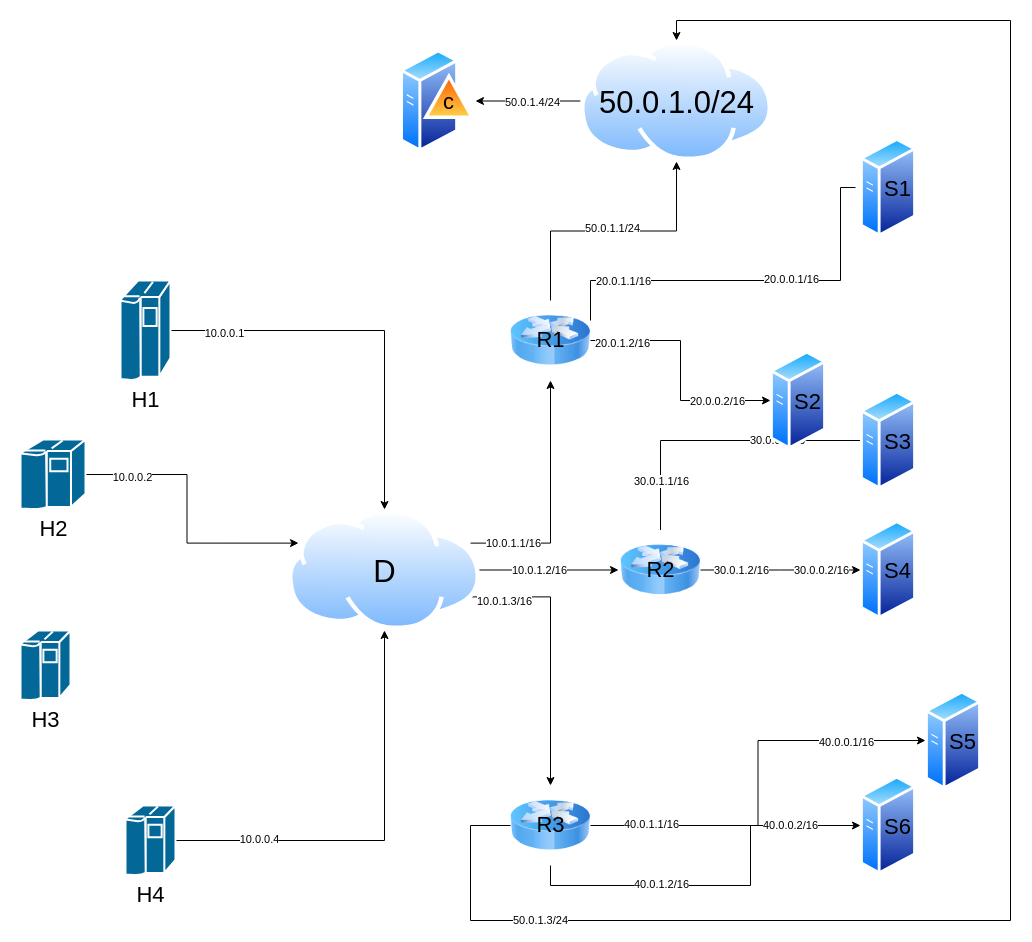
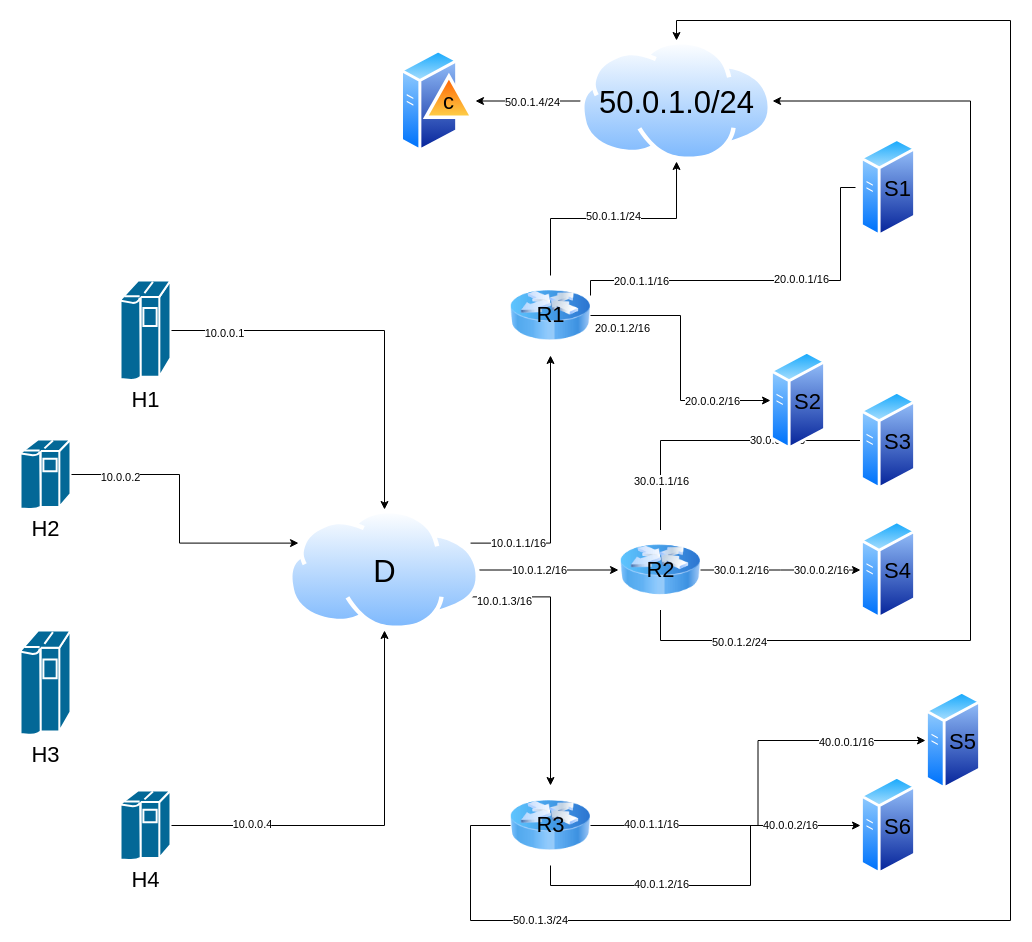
- <mxCell id="42" value="R1" style="image;html=1;image=img/lib/clip_art/networking/Router_Icon_128x128.png;labelBackgroundColor=none;labelPosition=center;verticalLabelPosition=middle;align=center;verticalAlign=middle;fontSize=22;" vertex="1" parent="1"><mxGeometry x="510" y="300" width="80" height="80" as="geometry" /></mxCell>
+ <mxCell id="42" value="R1" style="image;html=1;image=img/lib/clip_art/networking/Router_Icon_128x128.png;labelBackgroundColor=none;labelPosition=center;verticalLabelPosition=middle;align=center;verticalAlign=middle;fontSize=22;" vertex="1" parent="1"><mxGeometry x="510" y="275" width="80" height="80" as="geometry" /></mxCell>
+ <mxCell id="25" style="edgeStyle=orthogonalEdgeStyle;rounded=0;orthogonalLoop=1;jettySize=auto;html=1;exitX=0.5;exitY=1;exitDx=0;exitDy=0;entryX=1;entryY=0.5;entryDx=0;entryDy=0;" edge="1" parent="1" source="27" target="55"><mxGeometry relative="1" as="geometry"><Array as="points"><mxPoint x="660" y="640" /><mxPoint x="970" y="640" /><mxPoint x="970" y="100" /></Array></mxGeometry></mxCell>
+ <mxCell id="26" value="50.0.1.2/24" style="edgeLabel;html=1;align=center;verticalAlign=middle;resizable=0;points=[];" vertex="1" connectable="0" parent="25"><mxGeometry x="-0.797" y="-1" relative="1" as="geometry"><mxPoint as="offset" /></mxGeometry></mxCell>
- <mxCell id="4" value="H2" style="shape=mxgraph.cisco.computers_and_peripherals.ibm_mainframe;sketch=0;html=1;pointerEvents=1;dashed=0;fillColor=#036897;strokeColor=#ffffff;strokeWidth=2;verticalLabelPosition=bottom;verticalAlign=top;align=center;outlineConnect=0;fontSize=22;" vertex="1" parent="1"><mxGeometry x="20" y="439" width="65" height="70" as="geometry" /></mxCell>
+ <mxCell id="4" value="H2" style="shape=mxgraph.cisco.computers_and_peripherals.ibm_mainframe;sketch=0;html=1;pointerEvents=1;dashed=0;fillColor=#036897;strokeColor=#ffffff;strokeWidth=2;verticalLabelPosition=bottom;verticalAlign=top;align=center;outlineConnect=0;fontSize=22;" vertex="1" parent="1"><mxGeometry x="20" y="439" width="50" height="70" as="geometry" /></mxCell>
- <mxCell id="5" value="H3" style="shape=mxgraph.cisco.computers_and_peripherals.ibm_mainframe;sketch=0;html=1;pointerEvents=1;dashed=0;fillColor=#036897;strokeColor=#ffffff;strokeWidth=2;verticalLabelPosition=bottom;verticalAlign=top;align=center;outlineConnect=0;fontSize=22;" vertex="1" parent="1"><mxGeometry x="20" y="630" width="50" height="70" as="geometry" /></mxCell>
+ <mxCell id="5" value="H3" style="shape=mxgraph.cisco.computers_and_peripherals.ibm_mainframe;sketch=0;html=1;pointerEvents=1;dashed=0;fillColor=#036897;strokeColor=#ffffff;strokeWidth=2;verticalLabelPosition=bottom;verticalAlign=top;align=center;outlineConnect=0;fontSize=22;" vertex="1" parent="1"><mxGeometry x="20" y="630" width="50" height="105" as="geometry" /></mxCell>
- <mxCell id="11" value="H4" style="shape=mxgraph.cisco.computers_and_peripherals.ibm_mainframe;sketch=0;html=1;pointerEvents=1;dashed=0;fillColor=#036897;strokeColor=#ffffff;strokeWidth=2;verticalLabelPosition=bottom;verticalAlign=top;align=center;outlineConnect=0;fontSize=22;" vertex="1" parent="1"><mxGeometry x="125" y="805" width="50" height="70" as="geometry" /></mxCell>
+ <mxCell id="11" value="H4" style="shape=mxgraph.cisco.computers_and_peripherals.ibm_mainframe;sketch=0;html=1;pointerEvents=1;dashed=0;fillColor=#036897;strokeColor=#ffffff;strokeWidth=2;verticalLabelPosition=bottom;verticalAlign=top;align=center;outlineConnect=0;fontSize=22;" vertex="1" parent="1"><mxGeometry x="120" y="790" width="50" height="70" as="geometry" /></mxCell>
